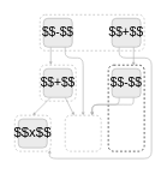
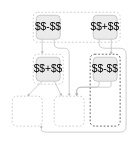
- <mxCell id="6" value="&lt;font style=&quot;font-size: 19px;&quot;&gt;$$x$$&lt;/font&gt;" style="rounded=1;whiteSpace=wrap;html=1;fillColor=#ebebeb;aspect=fixed;strokeColor=#AFAFAF;" parent="1" vertex="1"><mxGeometry x="25" y="165" width="40" height="40" as="geometry" /></mxCell>
